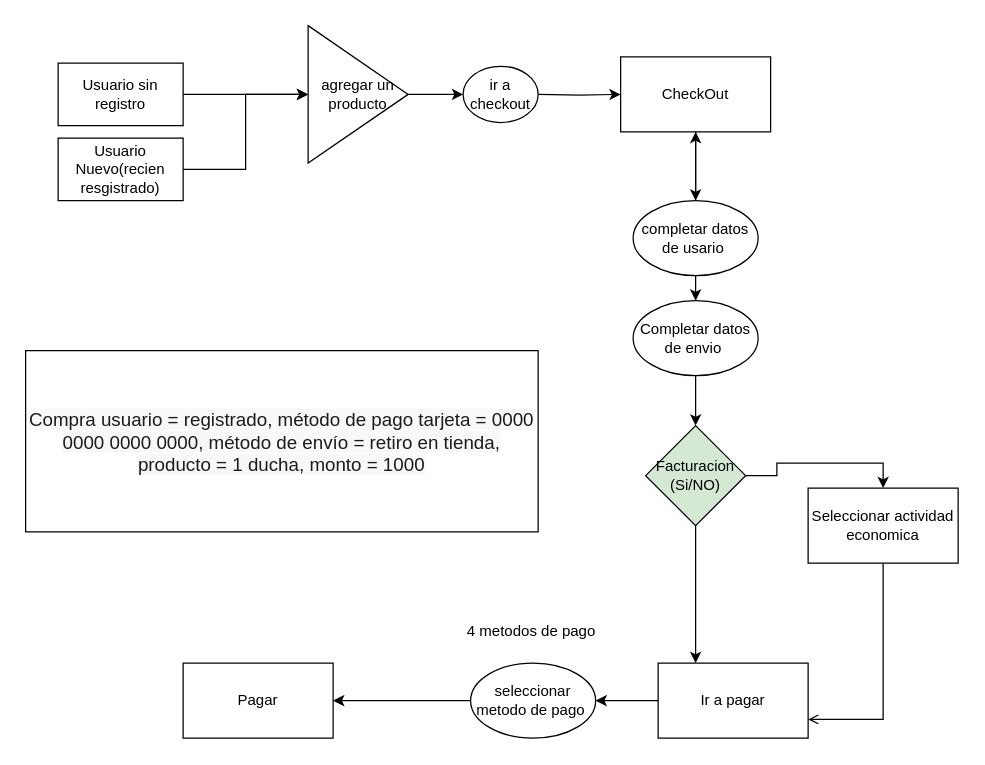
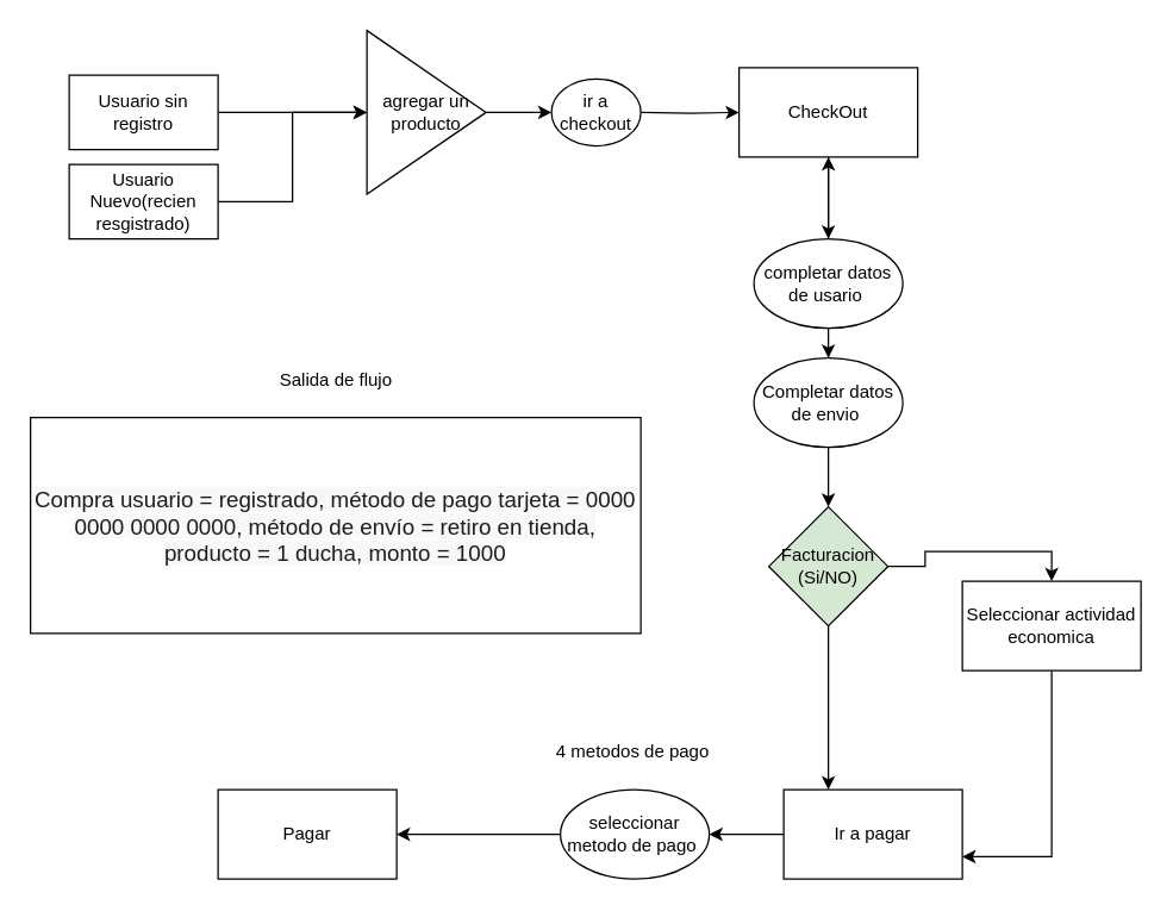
+ <mxCell id="28" value="Salida de flujo" style="text;html=1;align=center;verticalAlign=middle;resizable=0;points=[];autosize=1;strokeColor=none;fillColor=none;" vertex="1" parent="1"><mxGeometry x="175" y="240" width="100" height="30" as="geometry" /></mxCell>
- <mxCell id="21" style="edgeStyle=orthogonalEdgeStyle;rounded=0;orthogonalLoop=1;jettySize=auto;html=1;entryX=1;entryY=0.75;entryDx=0;entryDy=0;endArrow=open;" edge="1" parent="1" source="22" target="20"><mxGeometry relative="1" as="geometry" /></mxCell>
+ <mxCell id="21" style="edgeStyle=orthogonalEdgeStyle;rounded=0;orthogonalLoop=1;jettySize=auto;html=1;entryX=1;entryY=0.75;entryDx=0;entryDy=0;" edge="1" parent="1" source="22" target="20"><mxGeometry relative="1" as="geometry" /></mxCell>
